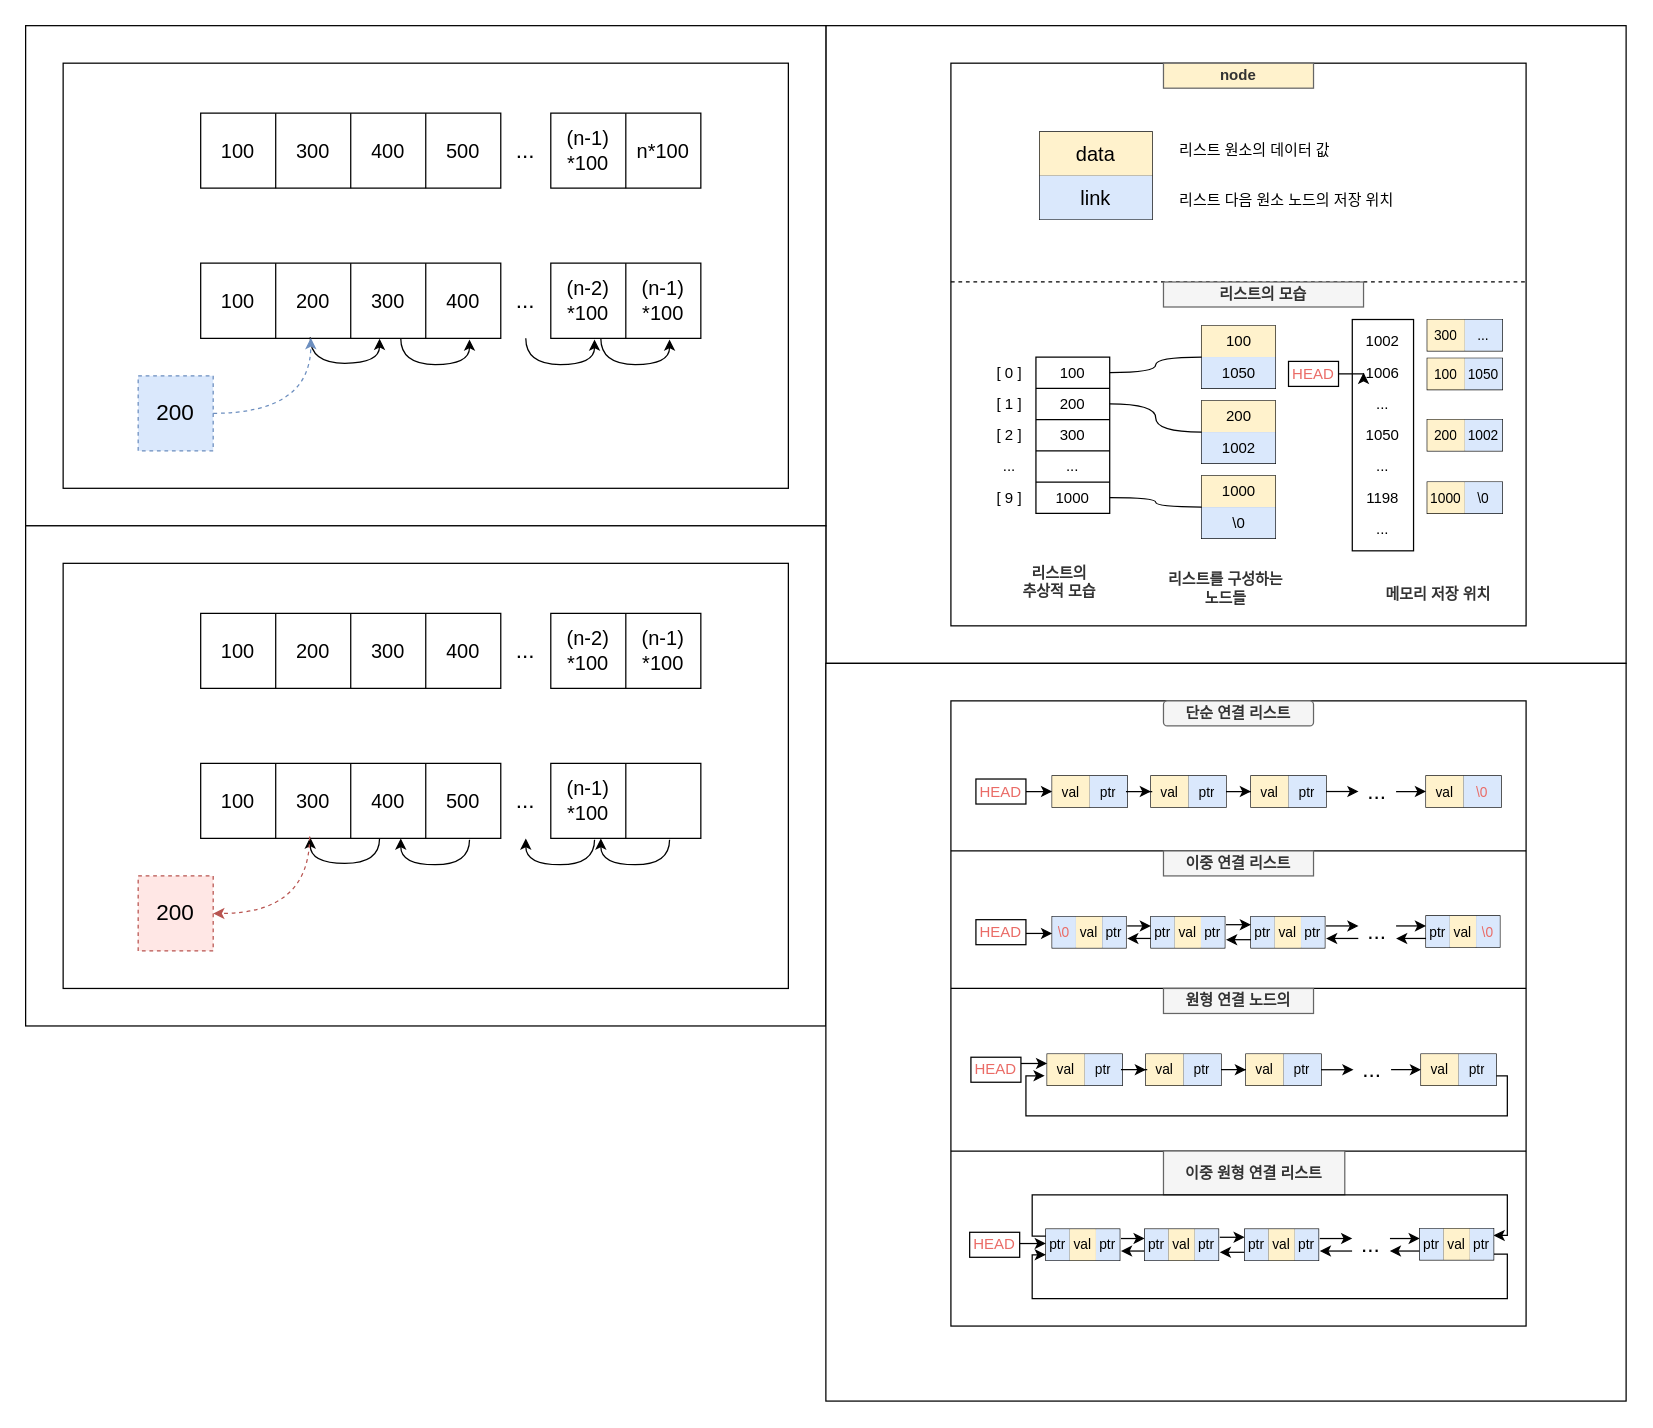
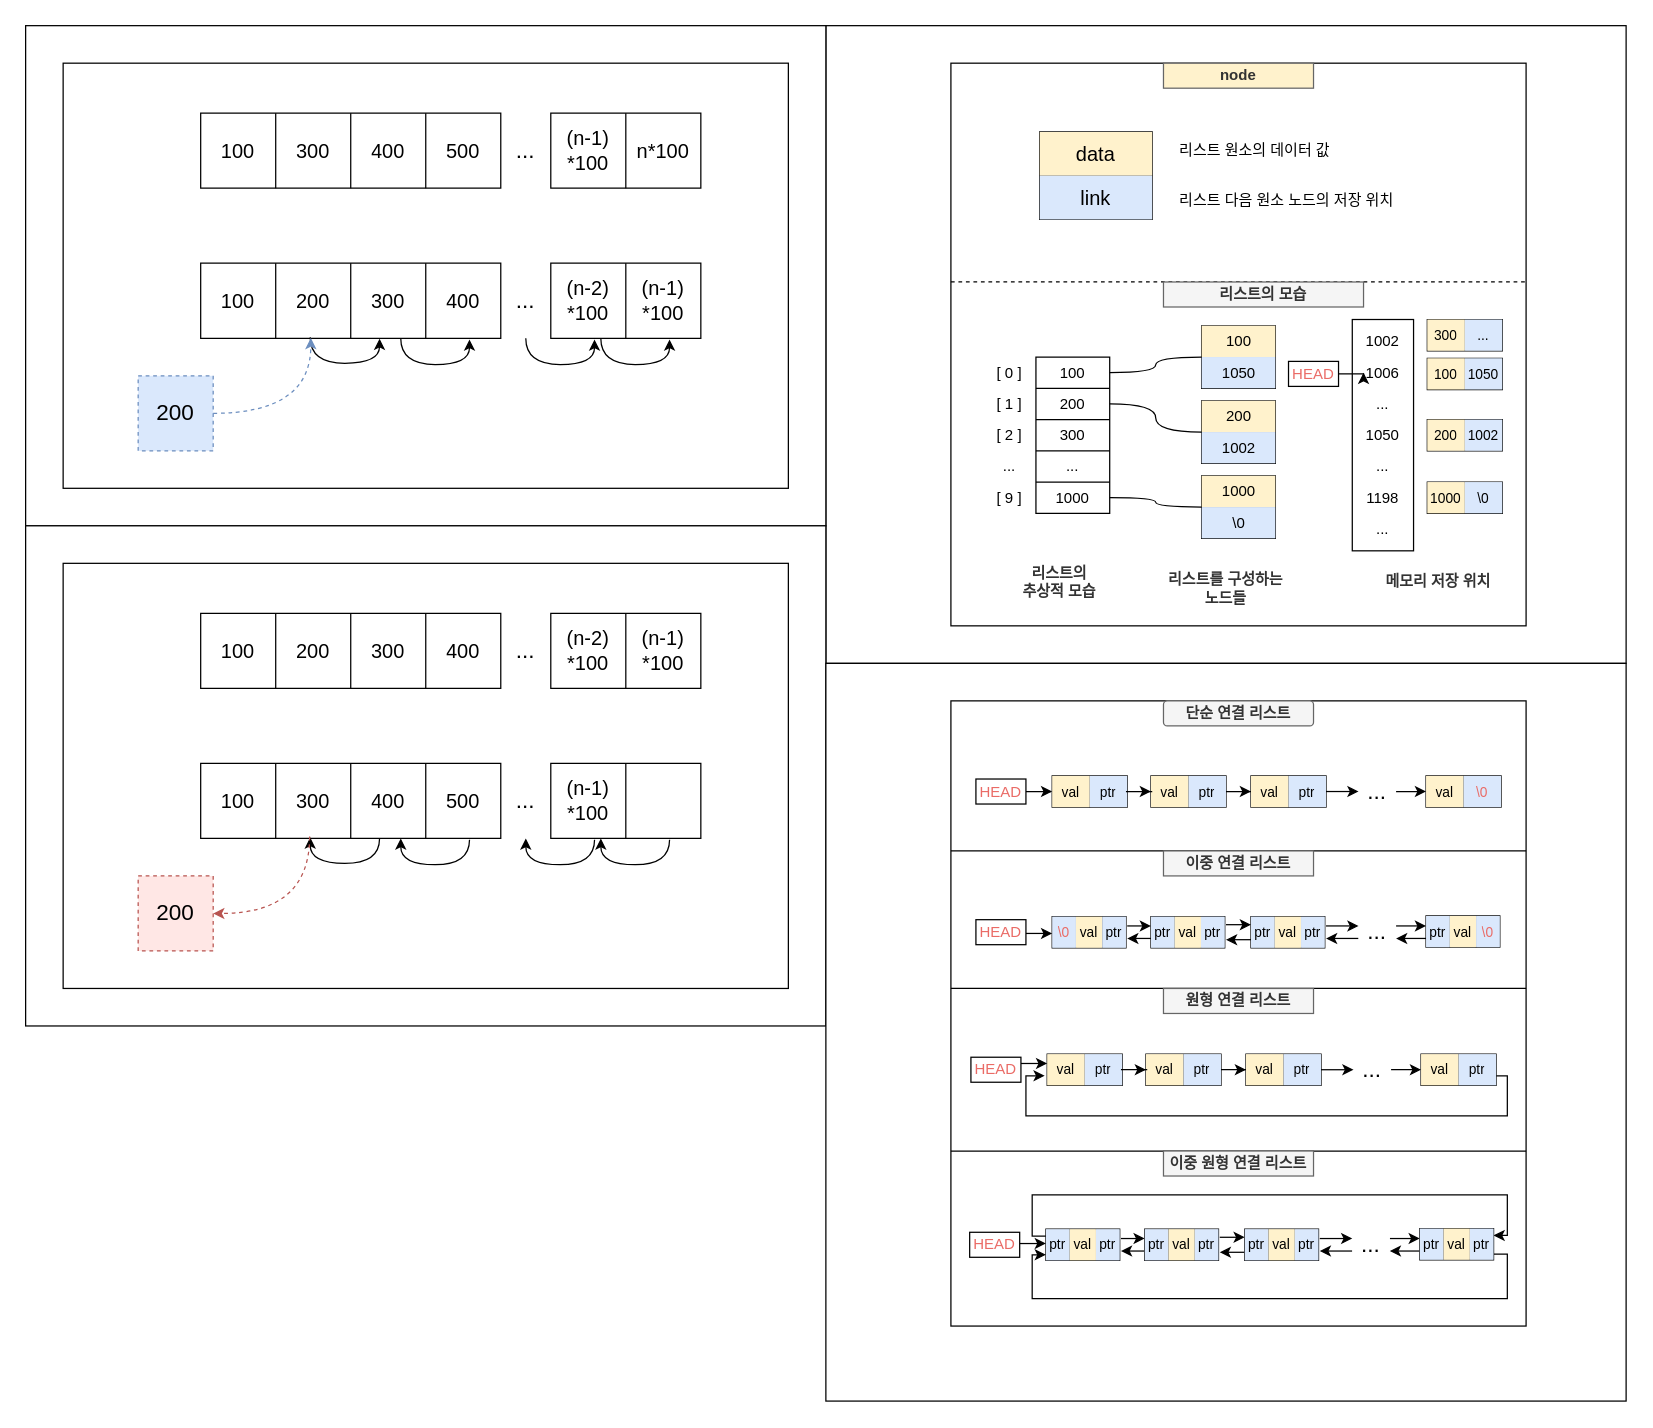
- <mxCell id="149" value="&lt;b&gt;메모리 저장 위치&lt;/b&gt;" style="rounded=0;whiteSpace=wrap;html=1;fillColor=none;fontColor=#333333;strokeColor=none;" vertex="1" parent="1"><mxGeometry x="1090" y="460" width="120" height="30" as="geometry" /></mxCell>
+ <mxCell id="149" value="&lt;b&gt;메모리 저장 위치&lt;/b&gt;" style="rounded=0;whiteSpace=wrap;html=1;fillColor=none;fontColor=#333333;strokeColor=none;" vertex="1" parent="1"><mxGeometry x="1090" y="450" width="120" height="30" as="geometry" /></mxCell>
- <mxCell id="197" value="&lt;b&gt;원형 연결 노드의&lt;/b&gt;" style="rounded=0;whiteSpace=wrap;html=1;fillColor=#f5f5f5;fontColor=#333333;strokeColor=#666666;" vertex="1" parent="1"><mxGeometry x="930" y="790" width="120" height="20" as="geometry" /></mxCell>
+ <mxCell id="197" value="&lt;b&gt;원형 연결 리스트&lt;/b&gt;" style="rounded=0;whiteSpace=wrap;html=1;fillColor=#f5f5f5;fontColor=#333333;strokeColor=#666666;" vertex="1" parent="1"><mxGeometry x="930" y="790" width="120" height="20" as="geometry" /></mxCell>
- <mxCell id="238" value="&lt;b&gt;이중 원형 연결 리스트&lt;/b&gt;" style="rounded=0;whiteSpace=wrap;html=1;fillColor=#f5f5f5;fontColor=#333333;strokeColor=#666666;" vertex="1" parent="1"><mxGeometry x="930" y="920" width="145" height="35" as="geometry" /></mxCell>
+ <mxCell id="238" value="&lt;b&gt;이중 원형 연결 리스트&lt;/b&gt;" style="rounded=0;whiteSpace=wrap;html=1;fillColor=#f5f5f5;fontColor=#333333;strokeColor=#666666;" vertex="1" parent="1"><mxGeometry x="930" y="920" width="120" height="20" as="geometry" /></mxCell>
